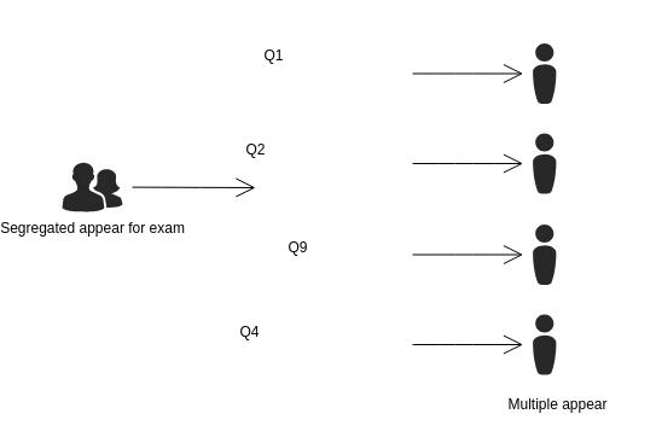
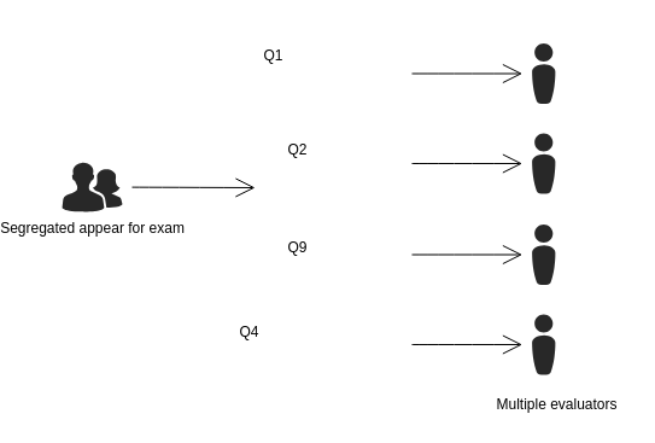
- <mxCell id="18" value="Q2" style="text;html=1;align=center;verticalAlign=middle;resizable=0;points=[];autosize=1;strokeColor=none;fillColor=none;" vertex="1" parent="1"><mxGeometry x="165" y="114" width="30" height="20" as="geometry" /></mxCell>
+ <mxCell id="18" value="Q2" style="text;html=1;align=center;verticalAlign=middle;resizable=0;points=[];autosize=1;strokeColor=none;fillColor=none;" vertex="1" parent="1"><mxGeometry x="200" y="114" width="30" height="20" as="geometry" /></mxCell>
- <mxCell id="5" value="Multiple appear" style="text;html=1;align=center;verticalAlign=middle;resizable=0;points=[];autosize=1;strokeColor=none;fillColor=none;" vertex="1" parent="1"><mxGeometry x="370" y="325" width="120" height="20" as="geometry" /></mxCell>
+ <mxCell id="5" value="Multiple evaluators" style="text;html=1;align=center;verticalAlign=middle;resizable=0;points=[];autosize=1;strokeColor=none;fillColor=none;" vertex="1" parent="1"><mxGeometry x="370" y="325" width="120" height="20" as="geometry" /></mxCell>
